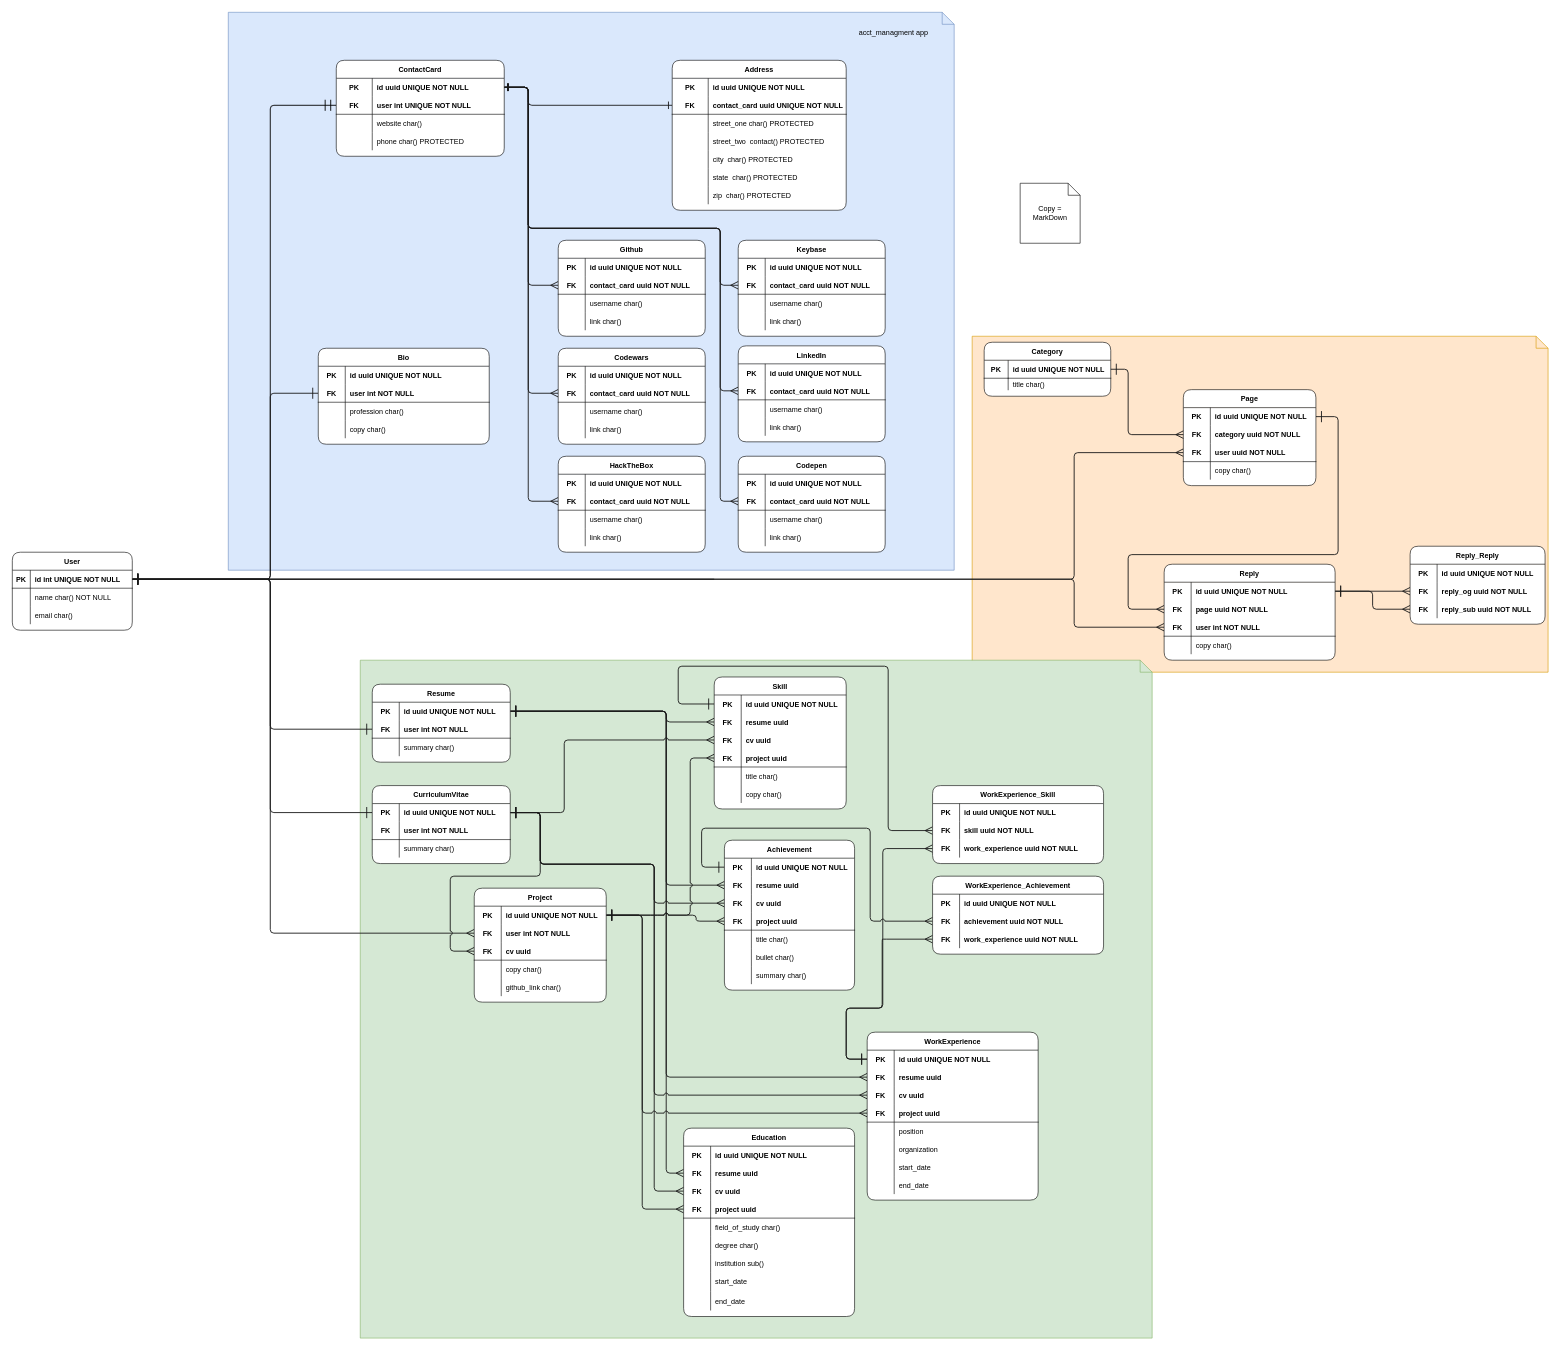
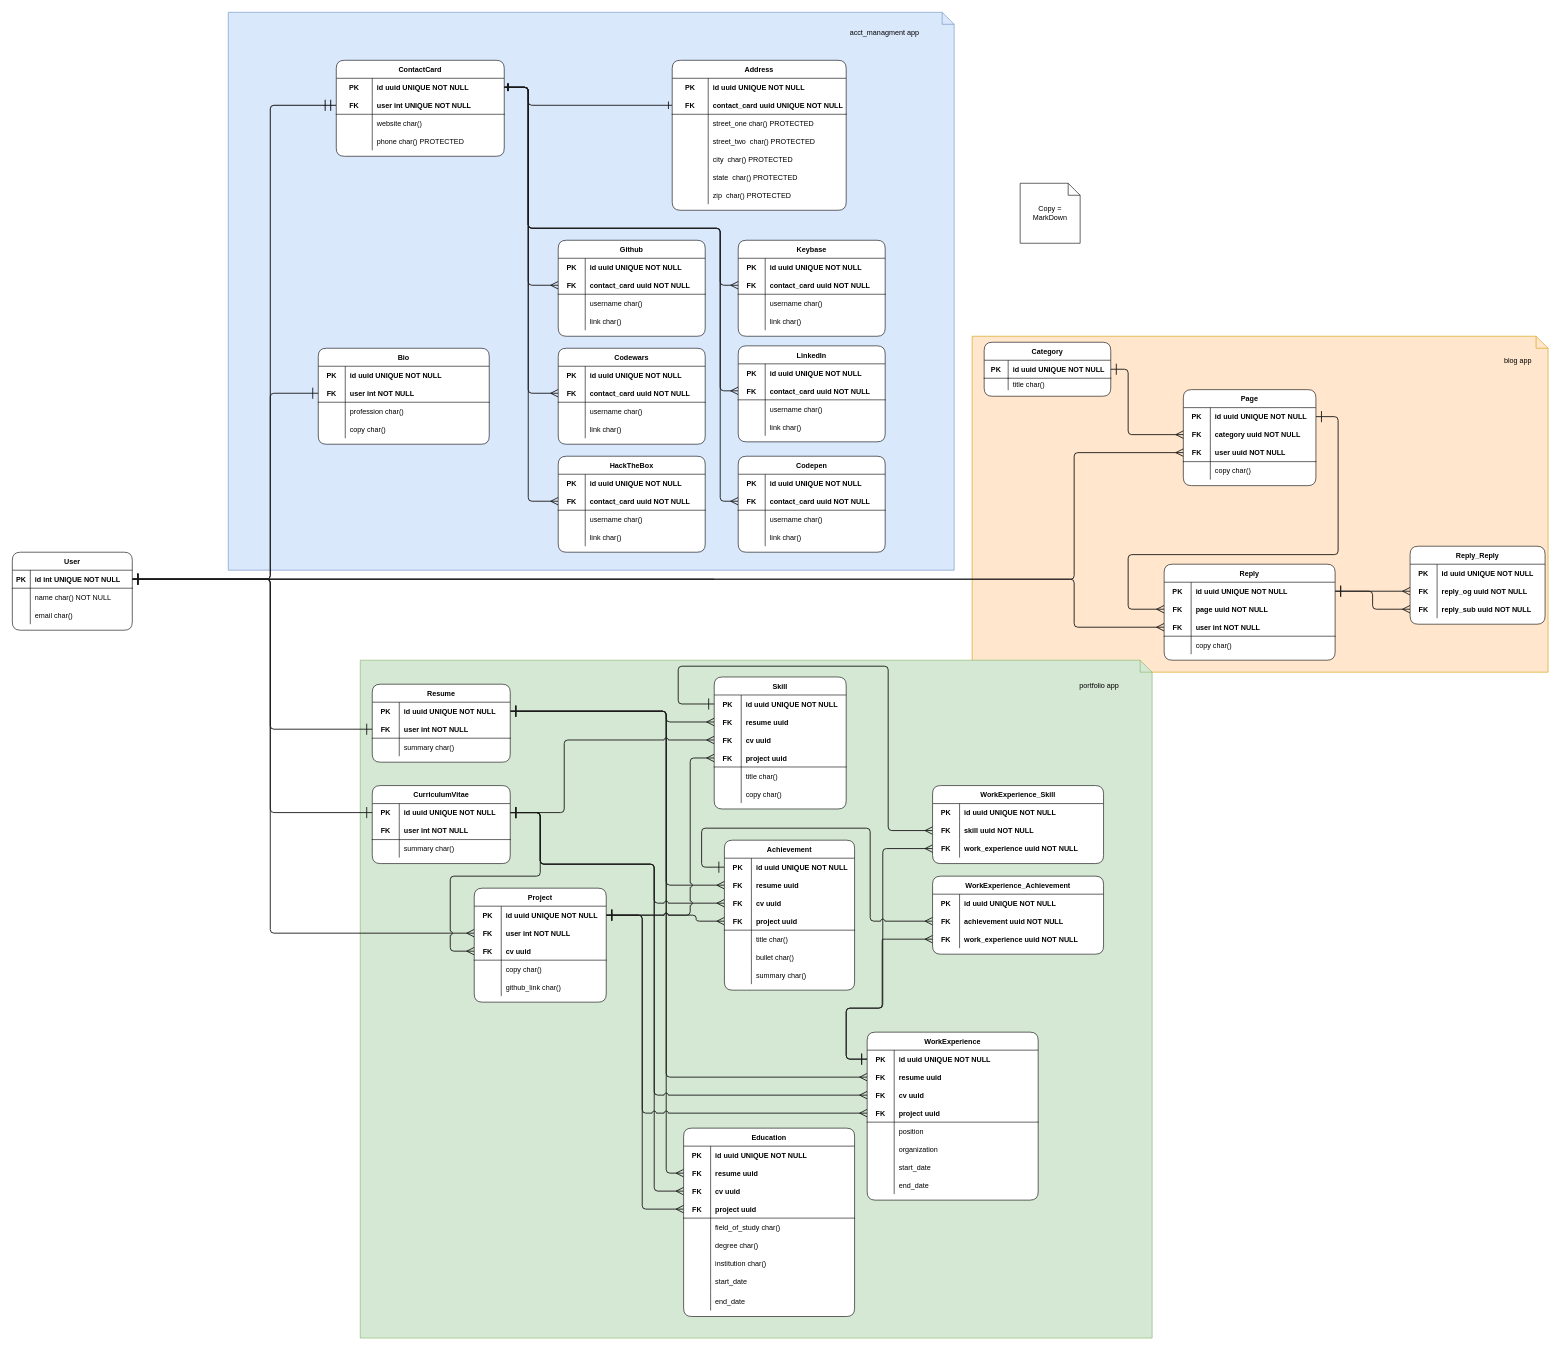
- <mxCell id="206" value="acct_managment app" style="text;html=1;strokeColor=none;fillColor=none;align=center;verticalAlign=middle;whiteSpace=wrap;rounded=0;shadow=0;sketch=0;" parent="1" vertex="1"><mxGeometry x="1424" y="40" width="130" height="30" as="geometry" /></mxCell>
+ <mxCell id="206" value="acct_managment app" style="text;html=1;strokeColor=none;fillColor=none;align=center;verticalAlign=middle;whiteSpace=wrap;rounded=0;shadow=0;sketch=0;" parent="1" vertex="1"><mxGeometry x="1409" y="40" width="130" height="30" as="geometry" /></mxCell>
- <mxCell id="73" value="street_two  contact() PROTECTED" style="shape=partialRectangle;connectable=0;fillColor=none;top=0;left=0;bottom=0;right=0;align=left;spacingLeft=6;overflow=hidden;rounded=1;shadow=0;sketch=0;" parent="71" vertex="1"><mxGeometry x="60" width="230" height="30" as="geometry"><mxRectangle width="230" height="30" as="alternateBounds" /></mxGeometry></mxCell>
+ <mxCell id="73" value="street_two  char() PROTECTED" style="shape=partialRectangle;connectable=0;fillColor=none;top=0;left=0;bottom=0;right=0;align=left;spacingLeft=6;overflow=hidden;rounded=1;shadow=0;sketch=0;" parent="71" vertex="1"><mxGeometry x="60" width="230" height="30" as="geometry"><mxRectangle width="230" height="30" as="alternateBounds" /></mxGeometry></mxCell>
+ <mxCell id="127" value="blog app" style="text;html=1;strokeColor=none;fillColor=none;align=center;verticalAlign=middle;whiteSpace=wrap;rounded=0;shadow=0;sketch=0;" parent="1" vertex="1"><mxGeometry x="2500" y="586" width="60" height="30" as="geometry" /></mxCell>
+ <mxCell id="232" value="portfolio app" style="text;html=1;strokeColor=none;fillColor=none;align=center;verticalAlign=middle;whiteSpace=wrap;rounded=0;shadow=0;sketch=0;" parent="1" vertex="1"><mxGeometry x="1790" y="1128" width="84" height="30" as="geometry" /></mxCell>
- <mxCell id="367" value="institution sub()" style="shape=partialRectangle;connectable=0;fillColor=none;top=0;left=0;bottom=0;right=0;align=left;spacingLeft=6;overflow=hidden;rounded=1;shadow=0;sketch=0;" vertex="1" parent="365"><mxGeometry x="45" width="240" height="30" as="geometry"><mxRectangle width="240" height="30" as="alternateBounds" /></mxGeometry></mxCell>
+ <mxCell id="367" value="institution char()" style="shape=partialRectangle;connectable=0;fillColor=none;top=0;left=0;bottom=0;right=0;align=left;spacingLeft=6;overflow=hidden;rounded=1;shadow=0;sketch=0;" vertex="1" parent="365"><mxGeometry x="45" width="240" height="30" as="geometry"><mxRectangle width="240" height="30" as="alternateBounds" /></mxGeometry></mxCell>
